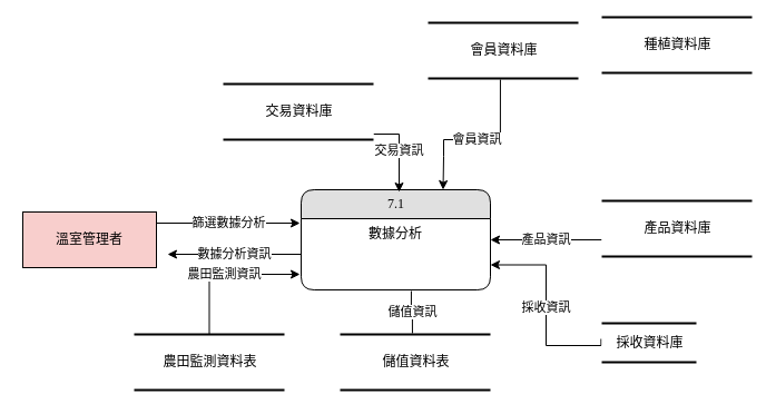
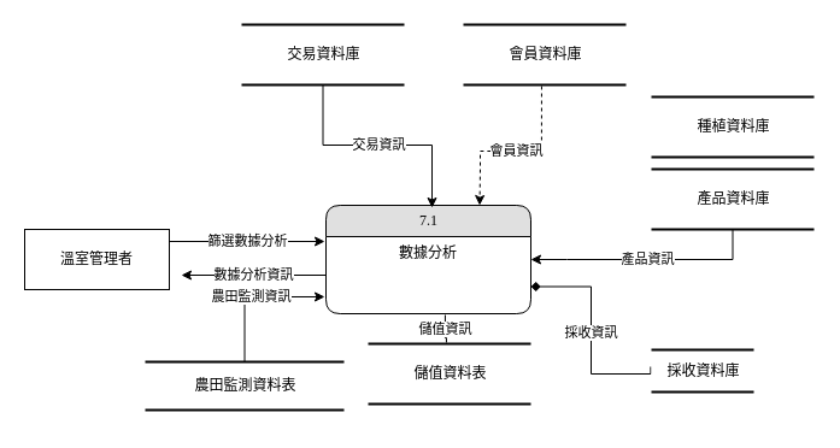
- <mxCell id="17" value="種植資料庫" style="html=1;rounded=0;shadow=0;comic=0;labelBackgroundColor=none;strokeWidth=2;fontFamily=Verdana;fontSize=12;align=center;shape=mxgraph.ios7ui.horLines;" parent="1" vertex="1"><mxGeometry x="540" y="15" width="135" height="50" as="geometry" /></mxCell>
+ <mxCell id="17" value="種植資料庫" style="html=1;rounded=0;shadow=0;comic=0;labelBackgroundColor=none;strokeWidth=2;fontFamily=Verdana;fontSize=12;align=center;shape=mxgraph.ios7ui.horLines;" parent="1" vertex="1"><mxGeometry x="540" y="80" width="135" height="50" as="geometry" /></mxCell>
- <mxCell id="13" value="會員資訊" style="edgeStyle=orthogonalEdgeStyle;rounded=0;orthogonalLoop=1;jettySize=auto;html=1;entryX=0.75;entryY=0;entryDx=0;entryDy=0;exitX=0.481;exitY=1.02;exitDx=0;exitDy=0;exitPerimeter=0;" parent="1" source="14" target="4" edge="1"><mxGeometry relative="1" as="geometry"><Array as="points"><mxPoint x="449" y="125" /><mxPoint x="398" y="125" /><mxPoint x="398" y="140" /></Array></mxGeometry></mxCell>
+ <mxCell id="13" value="會員資訊" style="edgeStyle=orthogonalEdgeStyle;rounded=0;orthogonalLoop=1;jettySize=auto;html=1;entryX=0.75;entryY=0;entryDx=0;entryDy=0;exitX=0.481;exitY=1.02;exitDx=0;exitDy=0;exitPerimeter=0;dashed=1;" parent="1" source="14" target="4" edge="1"><mxGeometry relative="1" as="geometry"><Array as="points"><mxPoint x="449" y="125" /><mxPoint x="398" y="125" /><mxPoint x="398" y="140" /></Array></mxGeometry></mxCell>
- <mxCell id="8" value="交易資料庫" style="html=1;rounded=0;shadow=0;comic=0;labelBackgroundColor=none;strokeWidth=2;fontFamily=Verdana;fontSize=12;align=center;shape=mxgraph.ios7ui.horLines;" parent="1" vertex="1"><mxGeometry x="200" y="75" width="135" height="50" as="geometry" /></mxCell>
+ <mxCell id="8" value="交易資料庫" style="html=1;rounded=0;shadow=0;comic=0;labelBackgroundColor=none;strokeWidth=2;fontFamily=Verdana;fontSize=12;align=center;shape=mxgraph.ios7ui.horLines;" parent="1" vertex="1"><mxGeometry x="200" y="20" width="135" height="50" as="geometry" /></mxCell>
- <mxCell id="16" value="產品資料庫" style="html=1;rounded=0;shadow=0;comic=0;labelBackgroundColor=none;strokeWidth=2;fontFamily=Verdana;fontSize=12;align=center;shape=mxgraph.ios7ui.horLines;" parent="1" vertex="1"><mxGeometry x="540" y="180" width="135" height="50" as="geometry" /></mxCell>
+ <mxCell id="16" value="產品資料庫" style="html=1;rounded=0;shadow=0;comic=0;labelBackgroundColor=none;strokeWidth=2;fontFamily=Verdana;fontSize=12;align=center;shape=mxgraph.ios7ui.horLines;" parent="1" vertex="1"><mxGeometry x="540" y="140" width="135" height="50" as="geometry" /></mxCell>
- <mxCell id="3" value="溫室管理者" style="whiteSpace=wrap;html=1;rounded=0;shadow=0;comic=0;labelBackgroundColor=none;strokeWidth=1;fontFamily=Verdana;fontSize=12;align=center;fillColor=#f8cecc;" parent="1" vertex="1"><mxGeometry x="20" y="190" width="120" height="50" as="geometry" /></mxCell>
+ <mxCell id="3" value="溫室管理者" style="whiteSpace=wrap;html=1;rounded=0;shadow=0;comic=0;labelBackgroundColor=none;strokeWidth=1;fontFamily=Verdana;fontSize=12;align=center;" parent="1" vertex="1"><mxGeometry x="20" y="190" width="120" height="50" as="geometry" /></mxCell>
- <mxCell id="9" value="採收資訊" style="edgeStyle=orthogonalEdgeStyle;rounded=0;orthogonalLoop=1;jettySize=auto;html=1;exitX=-0.007;exitY=0.4;exitDx=0;exitDy=0;exitPerimeter=0;entryX=1;entryY=0.75;entryDx=0;entryDy=0;" parent="1" source="10" target="4" edge="1"><mxGeometry relative="1" as="geometry"><Array as="points"><mxPoint x="490" y="310" /><mxPoint x="490" y="238" /></Array><mxPoint x="430" y="261" as="targetPoint" /></mxGeometry></mxCell>
+ <mxCell id="9" value="採收資訊" style="edgeStyle=orthogonalEdgeStyle;rounded=0;orthogonalLoop=1;jettySize=auto;html=1;exitX=-0.007;exitY=0.4;exitDx=0;exitDy=0;exitPerimeter=0;entryX=1;entryY=0.75;entryDx=0;entryDy=0;endArrow=diamond;" parent="1" source="10" target="4" edge="1"><mxGeometry relative="1" as="geometry"><Array as="points"><mxPoint x="490" y="310" /><mxPoint x="490" y="238" /></Array><mxPoint x="430" y="261" as="targetPoint" /></mxGeometry></mxCell>
- <mxCell id="19" value="農田監測資料表" style="html=1;rounded=0;shadow=0;comic=0;labelBackgroundColor=none;strokeWidth=2;fontFamily=Verdana;fontSize=12;align=center;shape=mxgraph.ios7ui.horLines;" vertex="1" parent="1"><mxGeometry x="120" y="300" width="135" height="50" as="geometry" /></mxCell>
+ <mxCell id="19" value="農田監測資料表" style="html=1;rounded=0;shadow=0;comic=0;labelBackgroundColor=none;strokeWidth=2;fontFamily=Verdana;fontSize=12;align=center;shape=mxgraph.ios7ui.horLines;" vertex="1" parent="1"><mxGeometry x="120" y="300" width="165" height="40" as="geometry" /></mxCell>
- <mxCell id="12" value="儲值資料表" style="html=1;rounded=0;shadow=0;comic=0;labelBackgroundColor=none;strokeWidth=2;fontFamily=Verdana;fontSize=12;align=center;shape=mxgraph.ios7ui.horLines;" parent="1" vertex="1"><mxGeometry x="305" y="300" width="135" height="50" as="geometry" /></mxCell>
+ <mxCell id="12" value="儲值資料表" style="html=1;rounded=0;shadow=0;comic=0;labelBackgroundColor=none;strokeWidth=2;fontFamily=Verdana;fontSize=12;align=center;shape=mxgraph.ios7ui.horLines;" parent="1" vertex="1"><mxGeometry x="305" y="285" width="135" height="50" as="geometry" /></mxCell>
